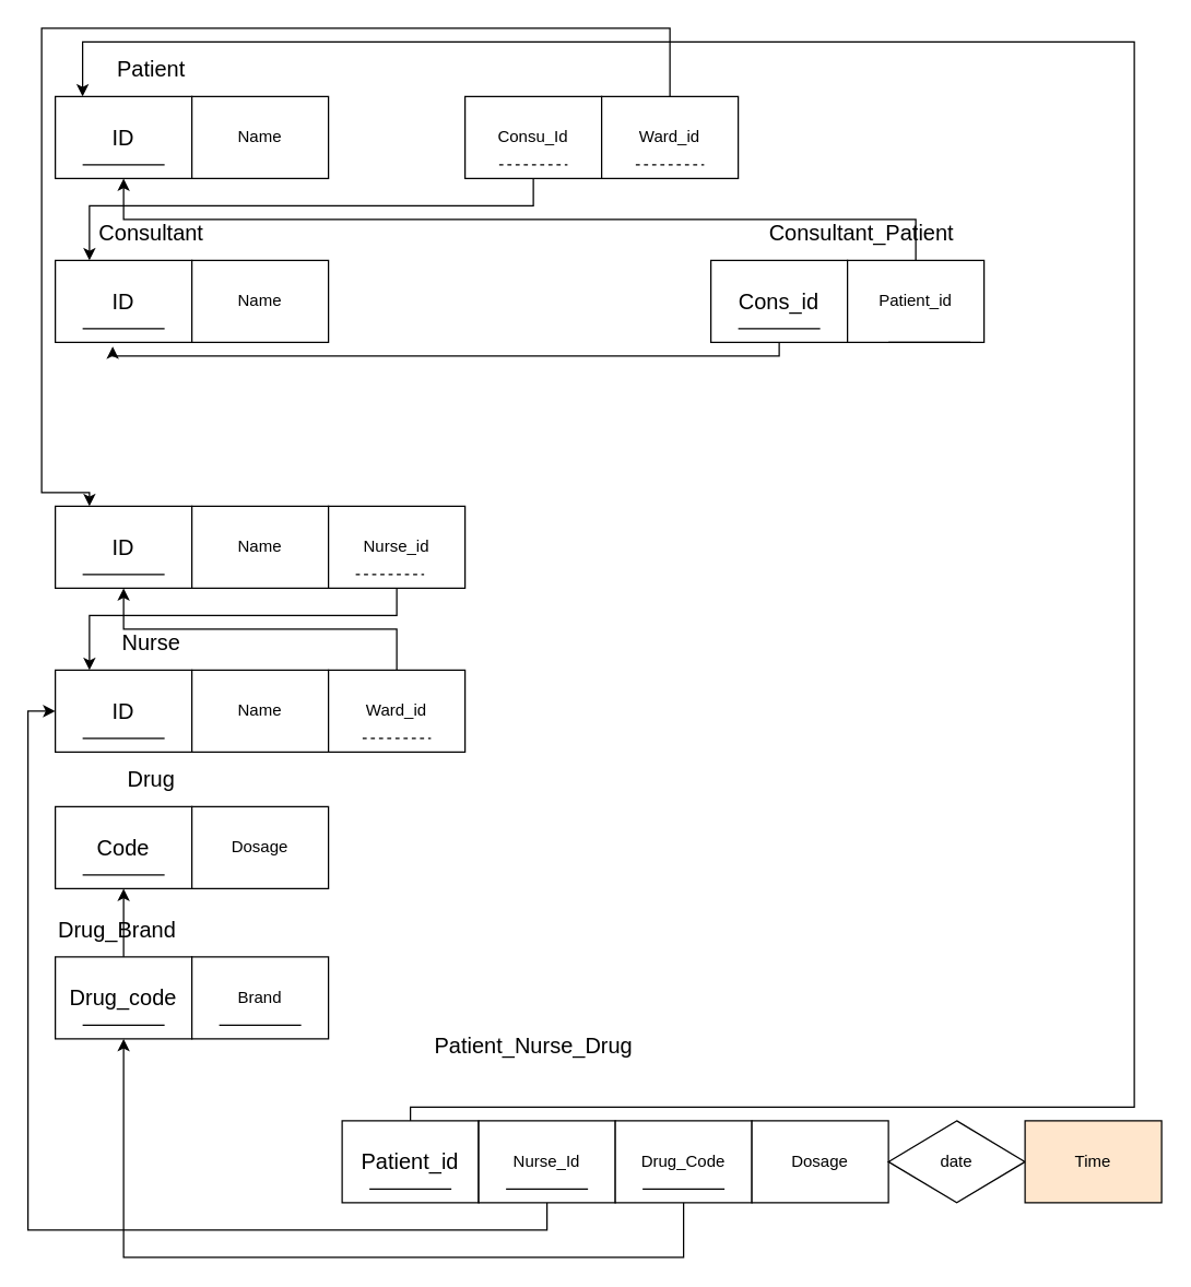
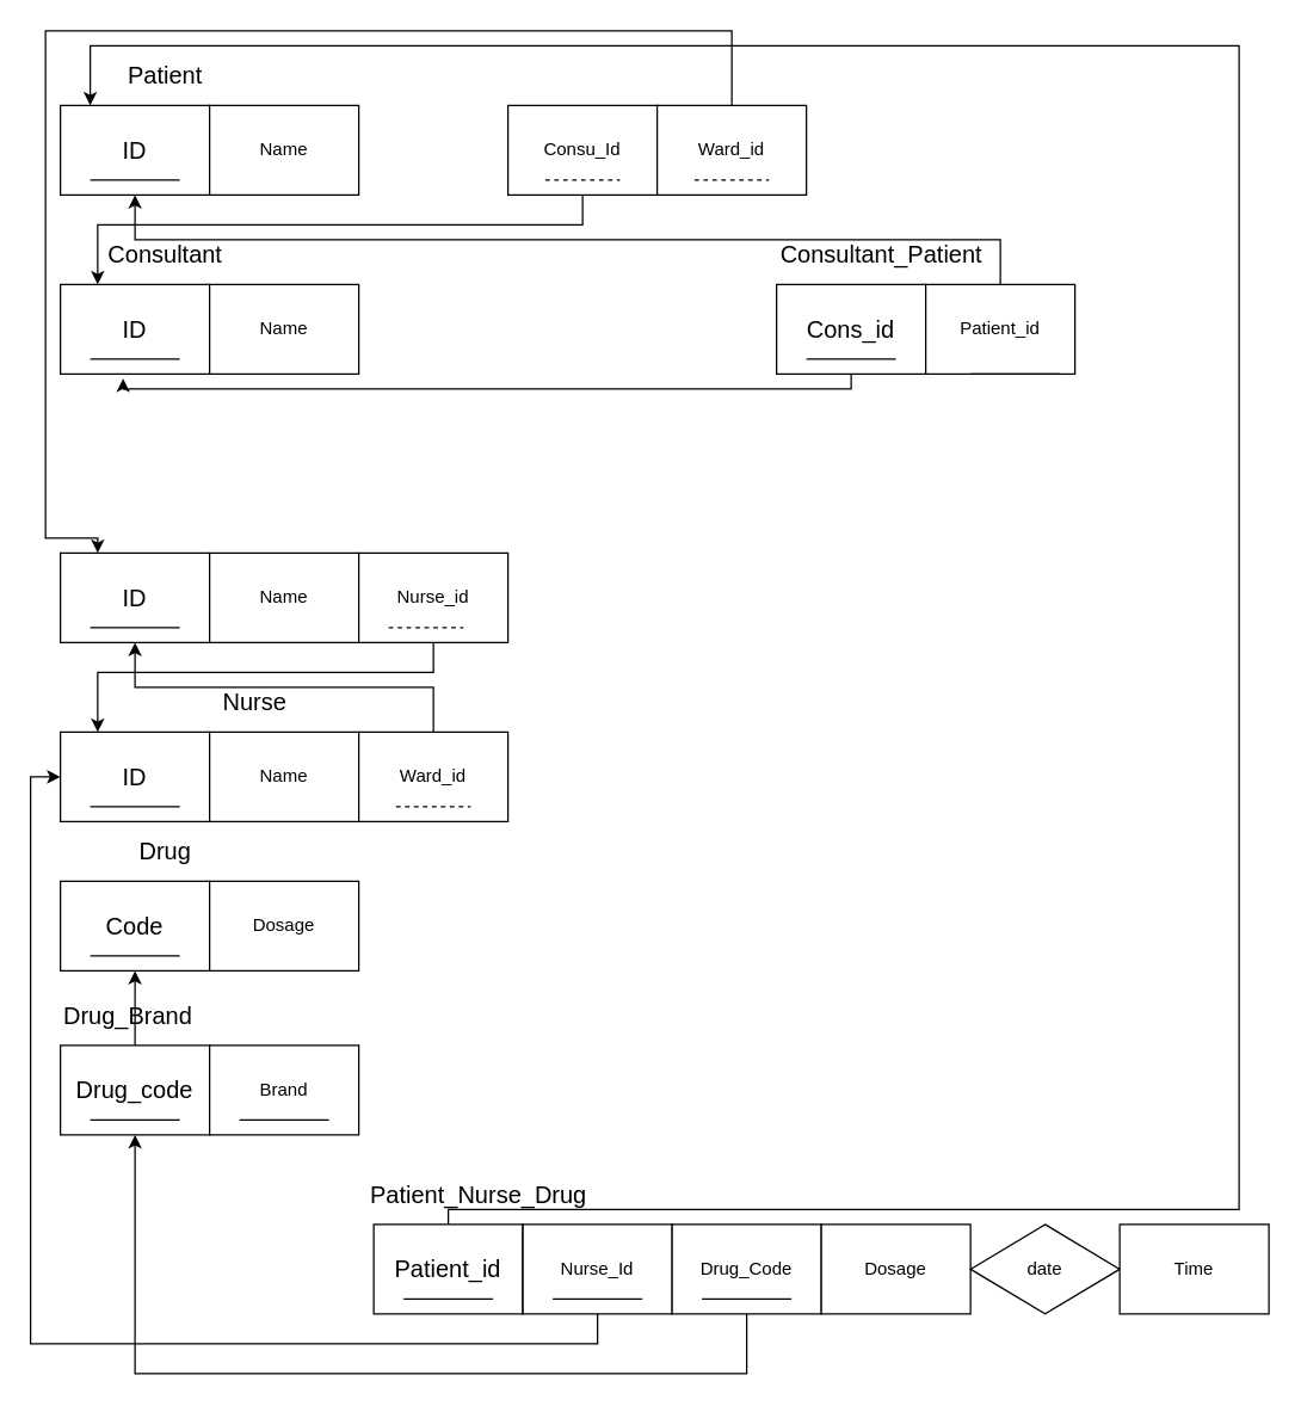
- <mxCell id="21" value="&lt;font style=&quot;font-size: 16px&quot;&gt;Consultant_Patient&lt;/font&gt;" style="text;html=1;resizable=0;autosize=1;align=center;verticalAlign=middle;points=[];fillColor=none;strokeColor=none;rounded=0;" vertex="1" parent="1"><mxGeometry x="555" y="160" width="150" height="20" as="geometry" /></mxCell>
+ <mxCell id="21" value="&lt;font style=&quot;font-size: 16px&quot;&gt;Consultant_Patient&lt;/font&gt;" style="text;html=1;resizable=0;autosize=1;align=center;verticalAlign=middle;points=[];fillColor=none;strokeColor=none;rounded=0;" vertex="1" parent="1"><mxGeometry x="515" y="160" width="150" height="20" as="geometry" /></mxCell>
- <mxCell id="36" value="&lt;font style=&quot;font-size: 16px&quot;&gt;Nurse&lt;/font&gt;" style="text;html=1;resizable=0;autosize=1;align=center;verticalAlign=middle;points=[];fillColor=none;strokeColor=none;rounded=0;" vertex="1" parent="1"><mxGeometry x="80" y="460" width="60" height="20" as="geometry" /></mxCell>
+ <mxCell id="36" value="&lt;font style=&quot;font-size: 16px&quot;&gt;Nurse&lt;/font&gt;" style="text;html=1;resizable=0;autosize=1;align=center;verticalAlign=middle;points=[];fillColor=none;strokeColor=none;rounded=0;" vertex="1" parent="1"><mxGeometry x="140" y="460" width="60" height="20" as="geometry" /></mxCell>
- <mxCell id="63" value="&lt;font style=&quot;font-size: 16px&quot;&gt;Patient_Nurse_Drug&lt;/font&gt;" style="text;html=1;resizable=0;autosize=1;align=center;verticalAlign=middle;points=[];fillColor=none;strokeColor=none;rounded=0;" vertex="1" parent="1"><mxGeometry x="310" y="755" width="160" height="20" as="geometry" /></mxCell>
+ <mxCell id="63" value="&lt;font style=&quot;font-size: 16px&quot;&gt;Patient_Nurse_Drug&lt;/font&gt;" style="text;html=1;resizable=0;autosize=1;align=center;verticalAlign=middle;points=[];fillColor=none;strokeColor=none;rounded=0;" vertex="1" parent="1"><mxGeometry x="240" y="790" width="160" height="20" as="geometry" /></mxCell>
- <mxCell id="67" value="Time" style="rounded=0;whiteSpace=wrap;html=1;fillColor=#ffe6cc;" vertex="1" parent="1"><mxGeometry x="750" y="820" width="100" height="60" as="geometry" /></mxCell>
+ <mxCell id="67" value="Time" style="rounded=0;whiteSpace=wrap;html=1;" vertex="1" parent="1"><mxGeometry x="750" y="820" width="100" height="60" as="geometry" /></mxCell>
